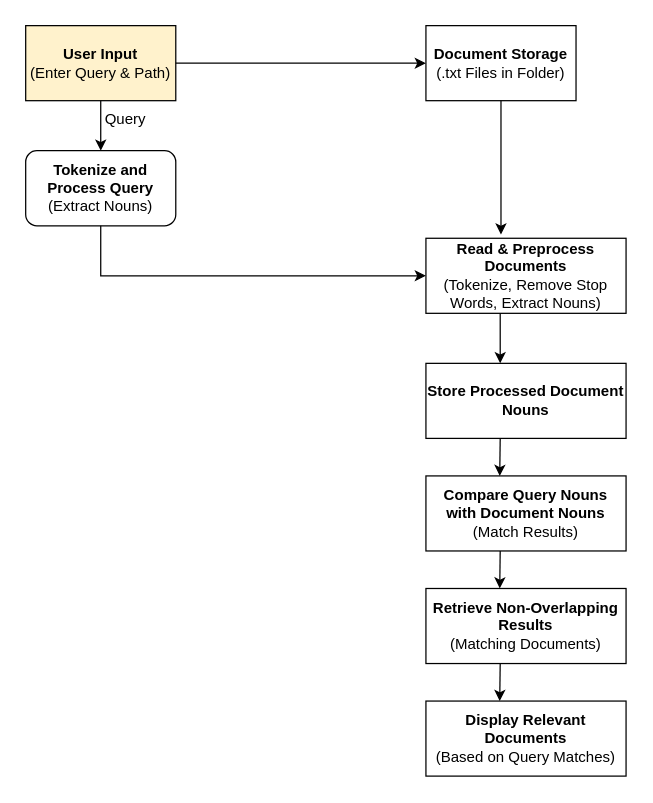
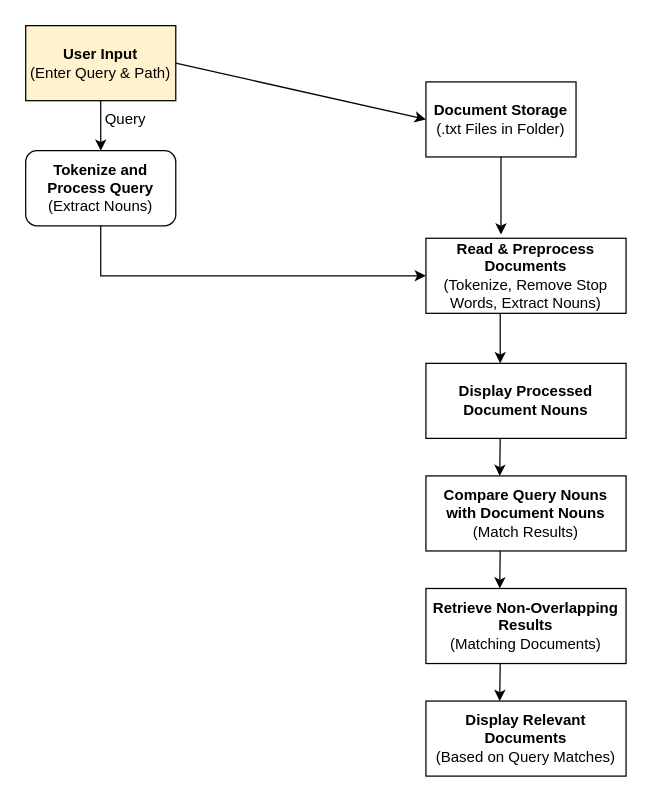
- <mxCell id="9" value="&lt;strong&gt;Document Storage&lt;/strong&gt;&lt;br&gt;(.txt Files in Folder)" style="rounded=0;whiteSpace=wrap;html=1;" vertex="1" parent="1"><mxGeometry x="340" y="20" width="120" height="60" as="geometry" /></mxCell>
+ <mxCell id="9" value="&lt;strong&gt;Document Storage&lt;/strong&gt;&lt;br&gt;(.txt Files in Folder)" style="rounded=0;whiteSpace=wrap;html=1;" vertex="1" parent="1"><mxGeometry x="340" y="65" width="120" height="60" as="geometry" /></mxCell>
- <mxCell id="7" value="&lt;b&gt;Store Processed Document Nouns&lt;/b&gt;" style="rounded=0;whiteSpace=wrap;html=1;" vertex="1" parent="1"><mxGeometry x="340" y="290" width="160" height="60" as="geometry" /></mxCell>
+ <mxCell id="7" value="&lt;b&gt;Display Processed Document Nouns&lt;/b&gt;" style="rounded=0;whiteSpace=wrap;html=1;" vertex="1" parent="1"><mxGeometry x="340" y="290" width="160" height="60" as="geometry" /></mxCell>
